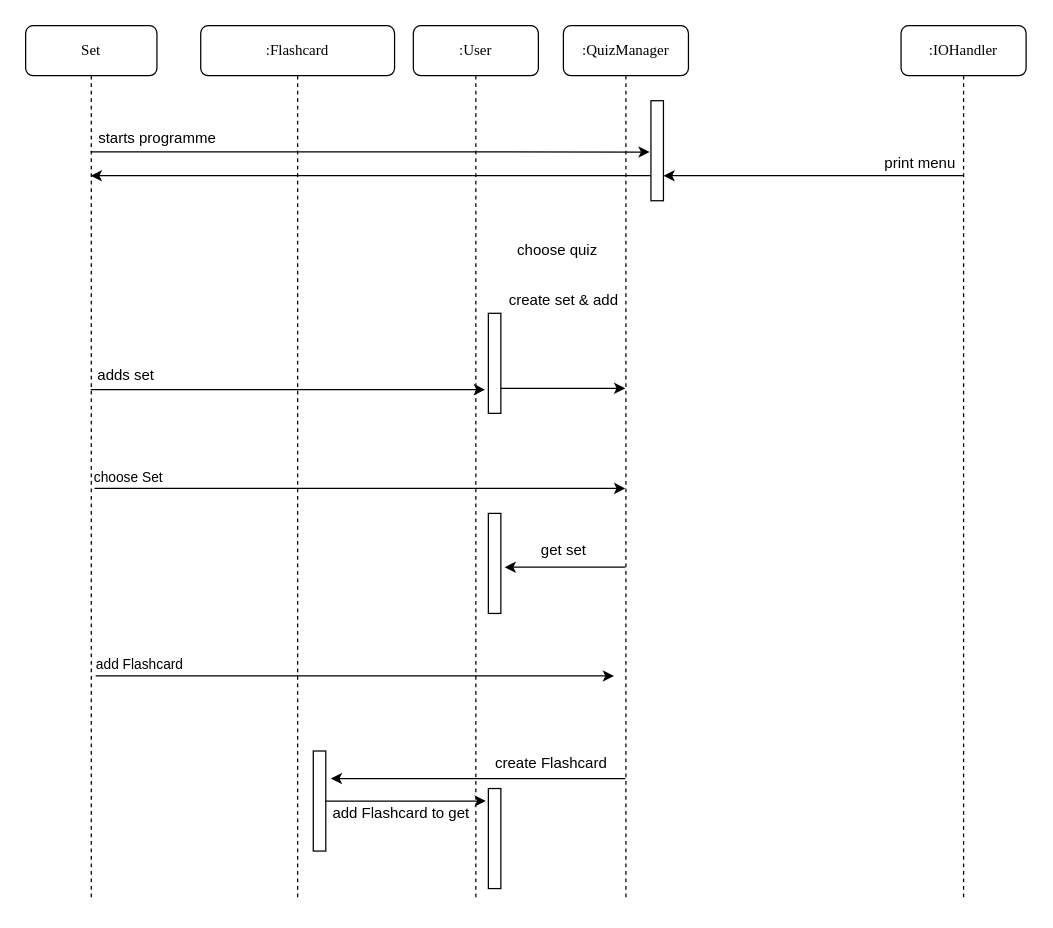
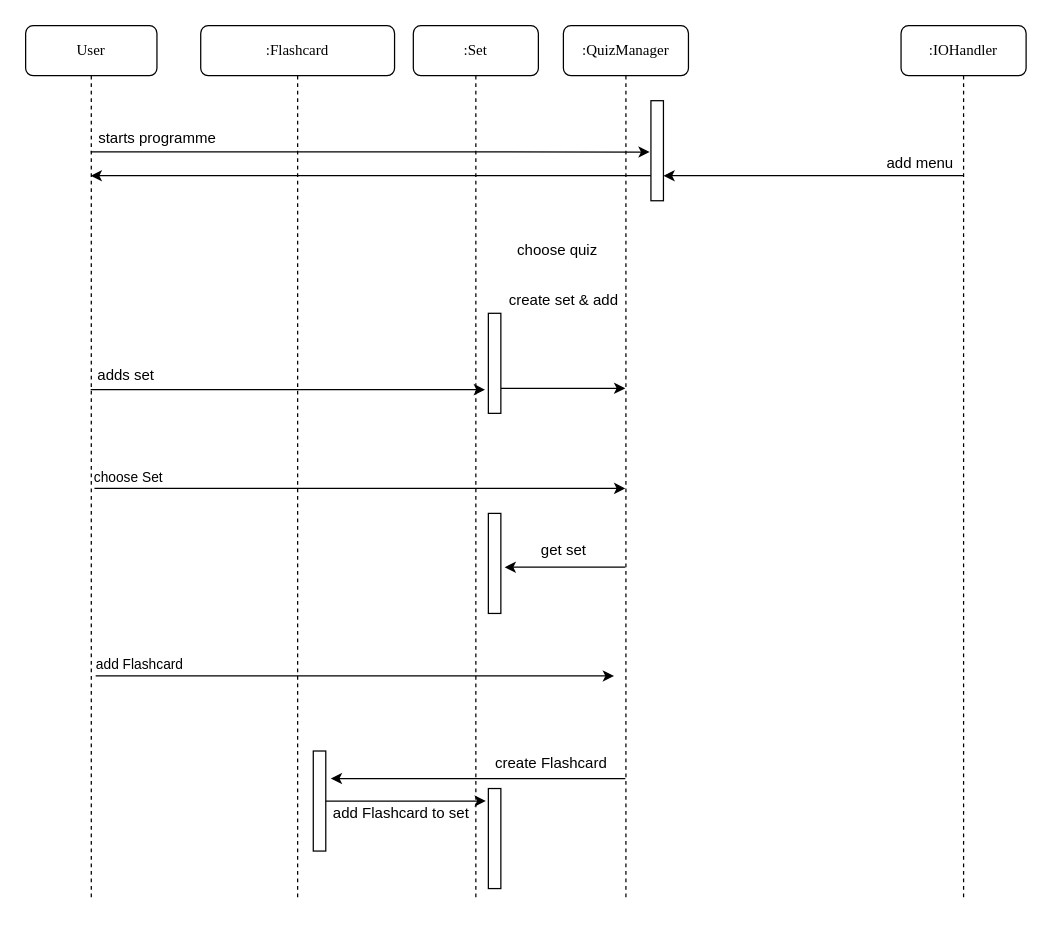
- <mxCell id="19" value="Set" style="shape=umlLifeline;perimeter=lifelinePerimeter;whiteSpace=wrap;html=1;container=1;collapsible=0;recursiveResize=0;outlineConnect=0;rounded=1;shadow=0;comic=0;labelBackgroundColor=none;strokeWidth=1;fontFamily=Verdana;fontSize=12;align=center;" parent="1" vertex="1"><mxGeometry x="20" y="20" width="105" height="700" as="geometry" /></mxCell>
+ <mxCell id="19" value="User" style="shape=umlLifeline;perimeter=lifelinePerimeter;whiteSpace=wrap;html=1;container=1;collapsible=0;recursiveResize=0;outlineConnect=0;rounded=1;shadow=0;comic=0;labelBackgroundColor=none;strokeWidth=1;fontFamily=Verdana;fontSize=12;align=center;" parent="1" vertex="1"><mxGeometry x="20" y="20" width="105" height="700" as="geometry" /></mxCell>
- <mxCell id="2" value=":User" style="shape=umlLifeline;perimeter=lifelinePerimeter;whiteSpace=wrap;html=1;container=1;collapsible=0;recursiveResize=0;outlineConnect=0;rounded=1;shadow=0;comic=0;labelBackgroundColor=none;strokeWidth=1;fontFamily=Verdana;fontSize=12;align=center;" parent="1" vertex="1"><mxGeometry x="330" y="20" width="100" height="700" as="geometry" /></mxCell>
+ <mxCell id="2" value=":Set" style="shape=umlLifeline;perimeter=lifelinePerimeter;whiteSpace=wrap;html=1;container=1;collapsible=0;recursiveResize=0;outlineConnect=0;rounded=1;shadow=0;comic=0;labelBackgroundColor=none;strokeWidth=1;fontFamily=Verdana;fontSize=12;align=center;" parent="1" vertex="1"><mxGeometry x="330" y="20" width="100" height="700" as="geometry" /></mxCell>
- <mxCell id="12" value="print menu" style="text;html=1;align=center;verticalAlign=middle;resizable=0;points=[];autosize=1;strokeColor=none;fillColor=none;" parent="11" vertex="1"><mxGeometry x="-20" y="100" width="70" height="20" as="geometry" /></mxCell>
+ <mxCell id="12" value="add menu" style="text;html=1;align=center;verticalAlign=middle;resizable=0;points=[];autosize=1;strokeColor=none;fillColor=none;" parent="11" vertex="1"><mxGeometry x="-20" y="100" width="70" height="20" as="geometry" /></mxCell>
- <mxCell id="31" value="add Flashcard to get" style="text;html=1;align=center;verticalAlign=middle;resizable=0;points=[];autosize=1;strokeColor=none;fillColor=none;" vertex="1" parent="1"><mxGeometry x="260" y="640" width="120" height="20" as="geometry" /></mxCell>
+ <mxCell id="31" value="add Flashcard to set" style="text;html=1;align=center;verticalAlign=middle;resizable=0;points=[];autosize=1;strokeColor=none;fillColor=none;" vertex="1" parent="1"><mxGeometry x="260" y="640" width="120" height="20" as="geometry" /></mxCell>
